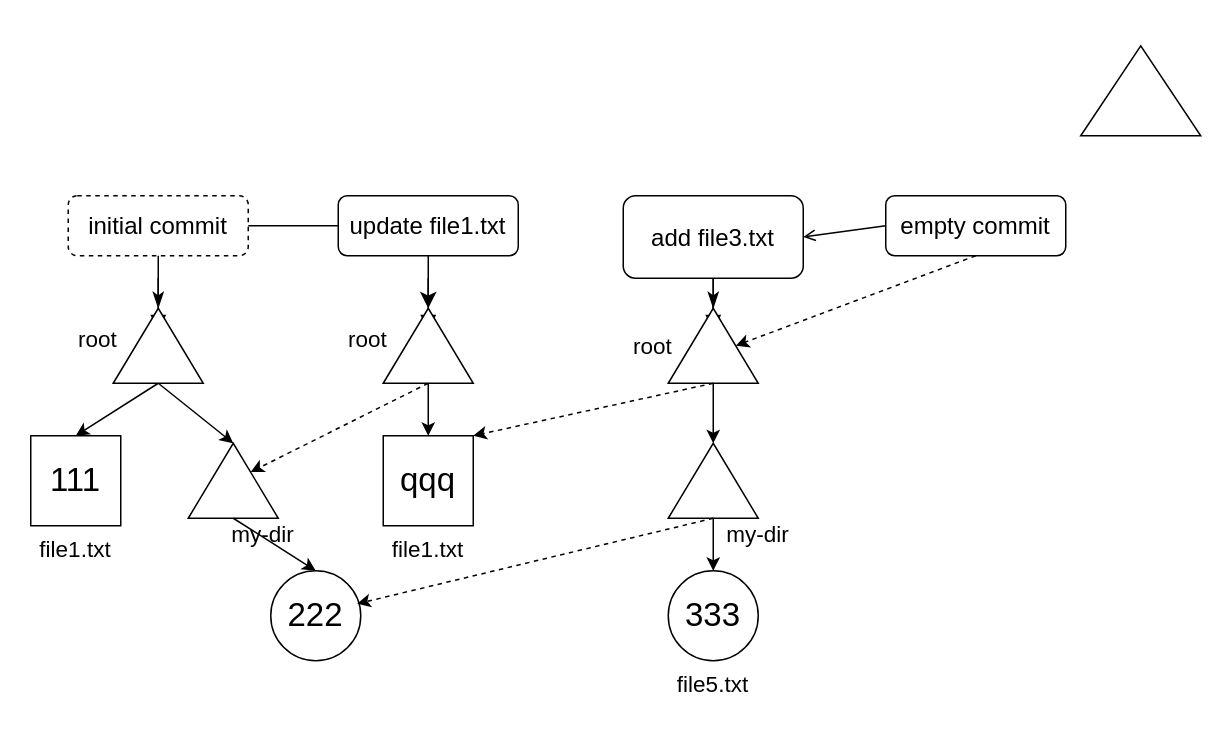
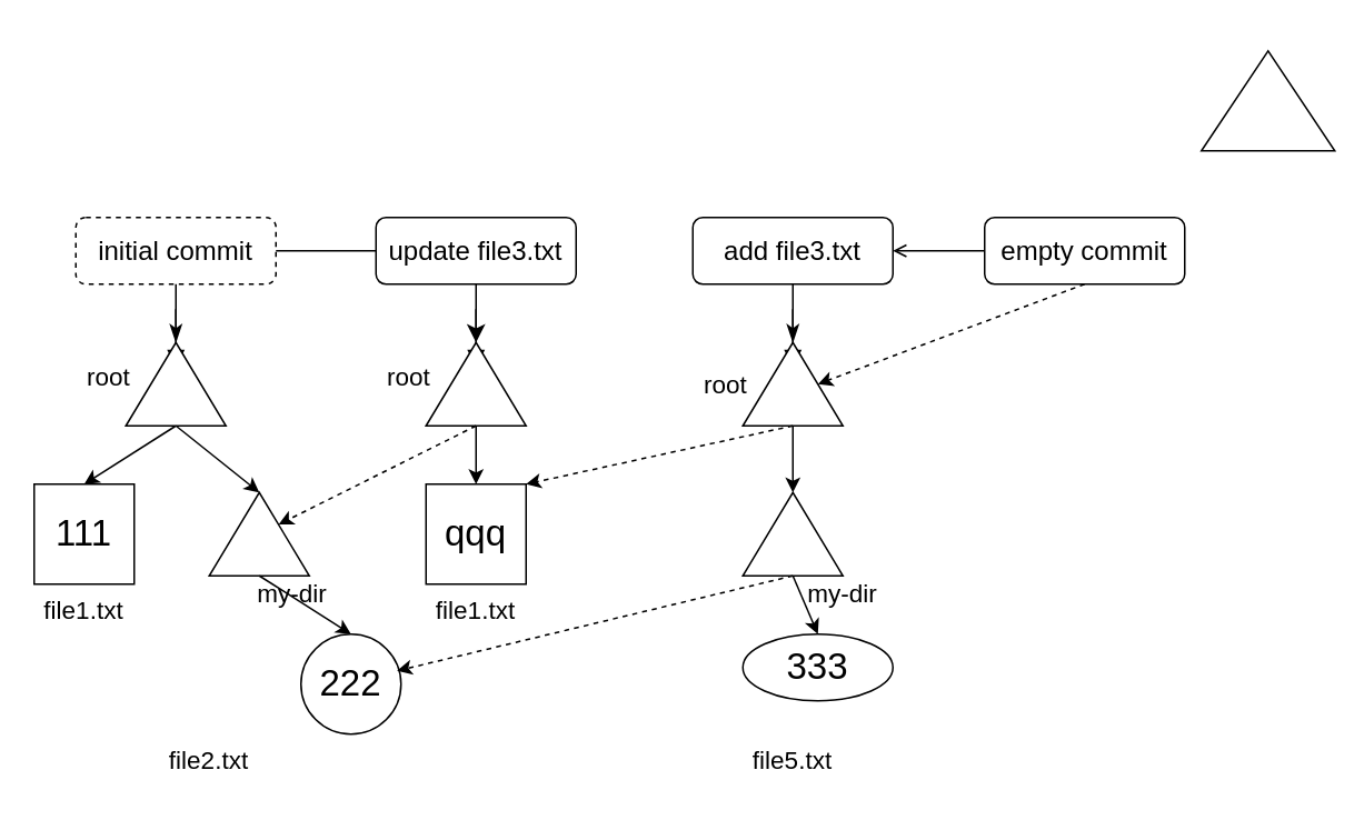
- <mxCell id="12" value="&lt;font style=&quot;font-size: 16px;&quot;&gt;update file1.txt&lt;/font&gt;" style="rounded=1;whiteSpace=wrap;html=1;fontSize=12;glass=0;strokeWidth=1;shadow=0;" vertex="1" parent="1"><mxGeometry x="225" y="130" width="120" height="40" as="geometry" /></mxCell>
+ <mxCell id="12" value="&lt;font style=&quot;font-size: 16px;&quot;&gt;update file3.txt&lt;/font&gt;" style="rounded=1;whiteSpace=wrap;html=1;fontSize=12;glass=0;strokeWidth=1;shadow=0;" vertex="1" parent="1"><mxGeometry x="225" y="130" width="120" height="40" as="geometry" /></mxCell>
- <mxCell id="17" value="&lt;font style=&quot;font-size: 16px;&quot;&gt;add file3.txt&lt;/font&gt;" style="rounded=1;whiteSpace=wrap;html=1;fontSize=12;glass=0;strokeWidth=1;shadow=0;" vertex="1" parent="1"><mxGeometry x="415" y="130" width="120" height="55" as="geometry" /></mxCell>
+ <mxCell id="17" value="&lt;font style=&quot;font-size: 16px;&quot;&gt;add file3.txt&lt;/font&gt;" style="rounded=1;whiteSpace=wrap;html=1;fontSize=12;glass=0;strokeWidth=1;shadow=0;" vertex="1" parent="1"><mxGeometry x="415" y="130" width="120" height="40" as="geometry" /></mxCell>
- <mxCell id="21" value="&lt;span style=&quot;font-size: 22px;&quot;&gt;333&lt;/span&gt;" style="ellipse;whiteSpace=wrap;html=1;aspect=fixed;" vertex="1" parent="1"><mxGeometry x="445" y="380" width="60" height="60" as="geometry" /></mxCell>
+ <mxCell id="21" value="&lt;span style=&quot;font-size: 22px;&quot;&gt;333&lt;/span&gt;" style="ellipse;whiteSpace=wrap;html=1;aspect=fixed;" vertex="1" parent="1"><mxGeometry x="445" y="380" width="90" height="40" as="geometry" /></mxCell>
+ <mxCell id="35" value="&lt;font style=&quot;font-size: 15px;&quot;&gt;file2.txt&lt;/font&gt;" style="text;html=1;align=center;verticalAlign=middle;whiteSpace=wrap;rounded=0;" vertex="1" parent="1"><mxGeometry x="95" y="440" width="60" height="30" as="geometry" /></mxCell>
